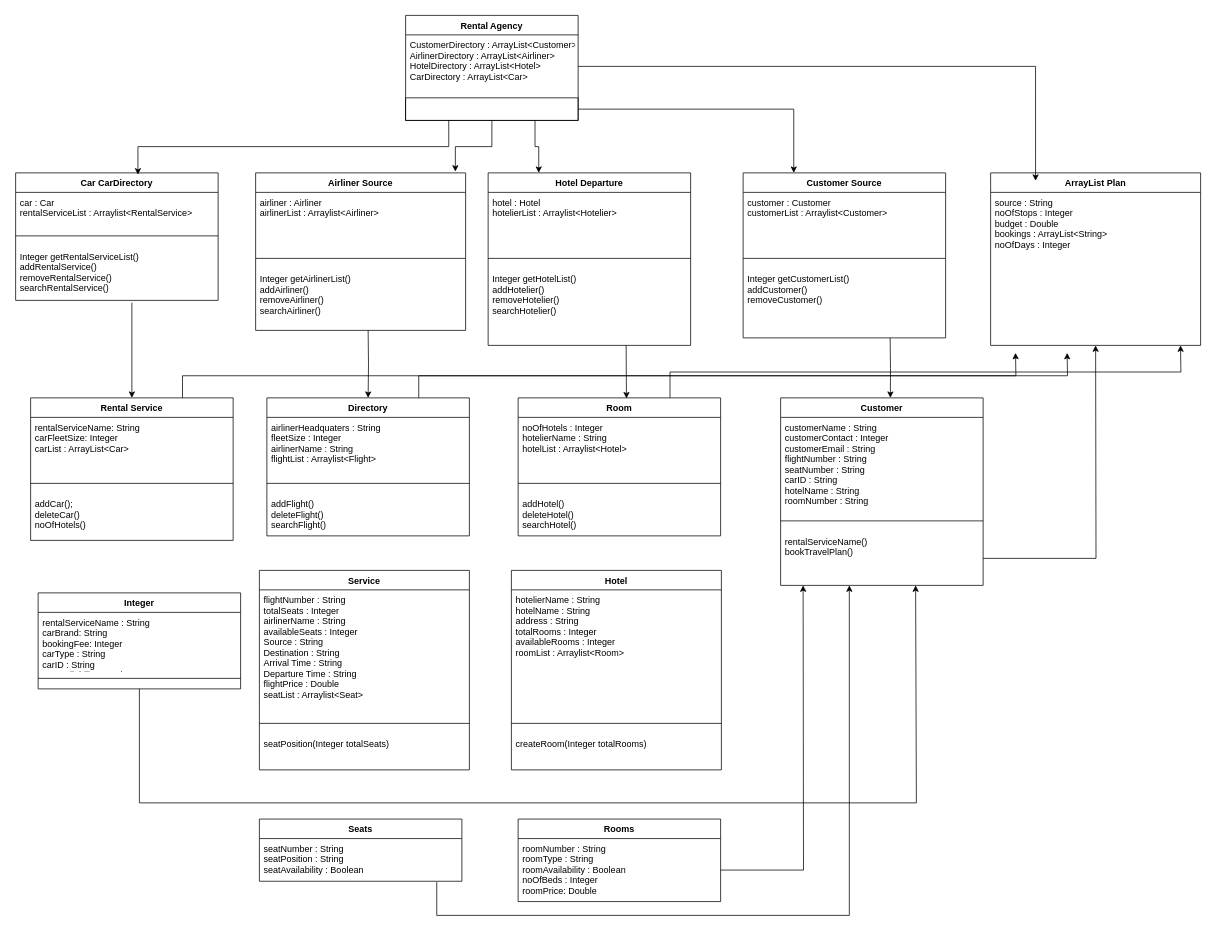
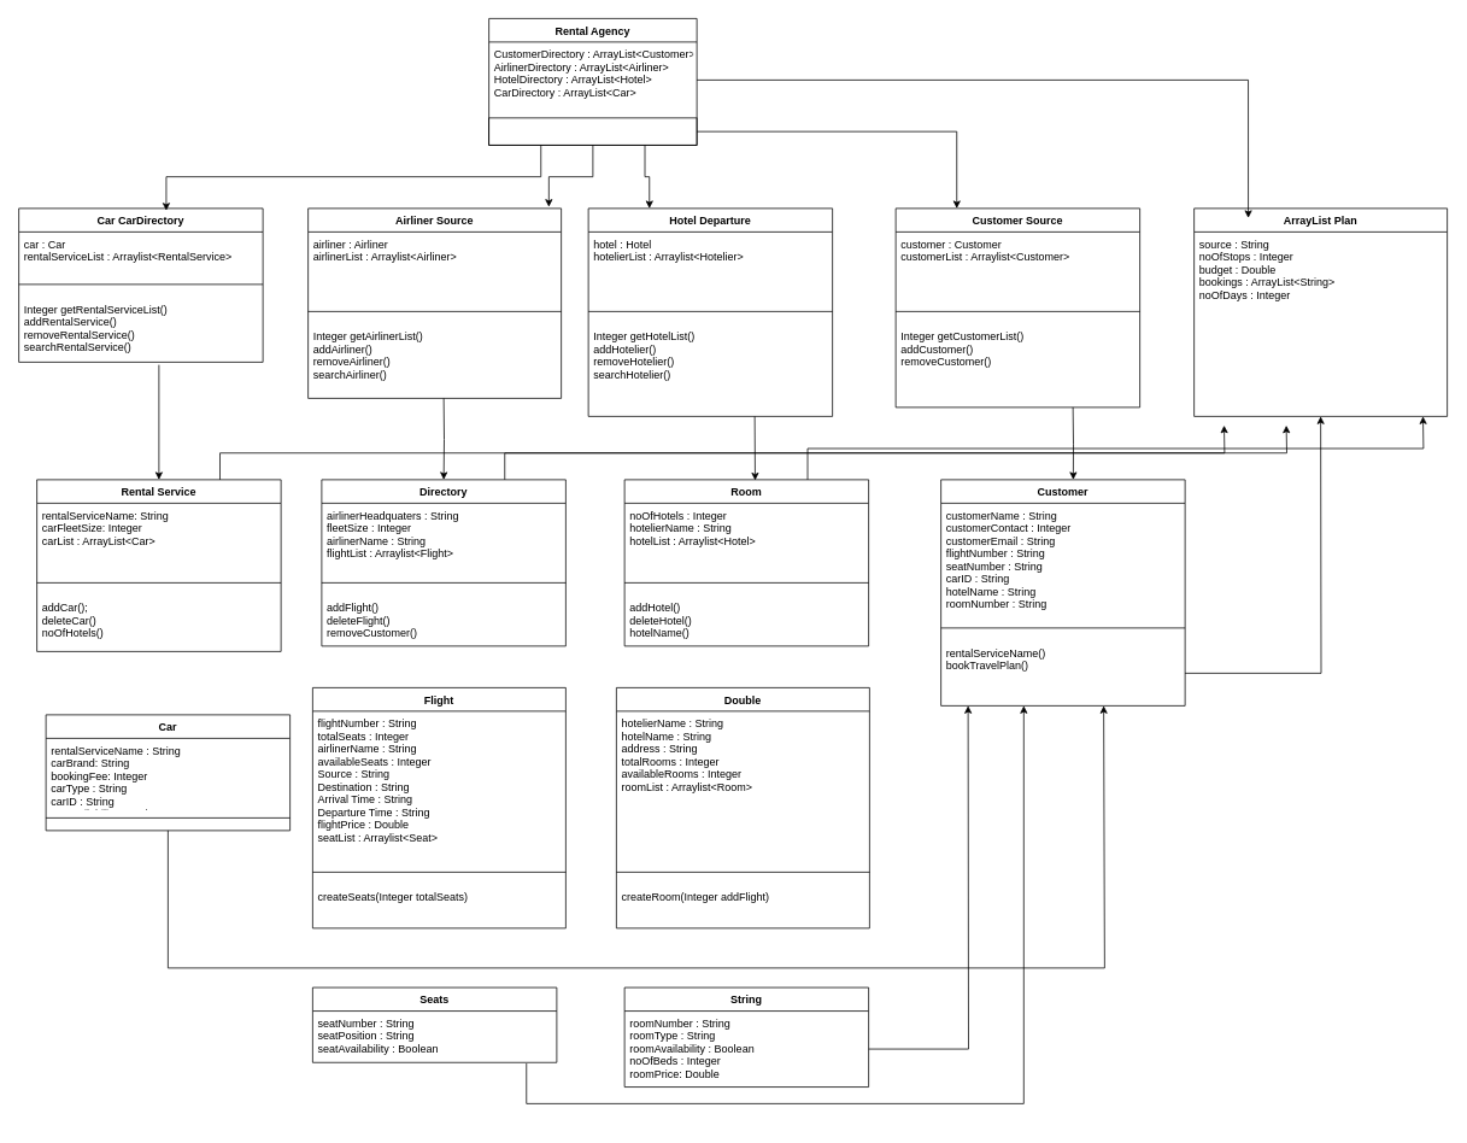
- <mxCell id="38" value="addFlight()&#10;deleteFlight()&#10;searchFlight()" style="text;strokeColor=none;fillColor=none;align=left;verticalAlign=top;spacingLeft=4;spacingRight=4;overflow=hidden;rotatable=0;points=[[0,0.5],[1,0.5]];portConstraint=eastwest;" vertex="1" parent="35"><mxGeometry y="128" width="270" height="56" as="geometry" /></mxCell>
+ <mxCell id="38" value="addFlight()&#10;deleteFlight()&#10;removeCustomer()" style="text;strokeColor=none;fillColor=none;align=left;verticalAlign=top;spacingLeft=4;spacingRight=4;overflow=hidden;rotatable=0;points=[[0,0.5],[1,0.5]];portConstraint=eastwest;" vertex="1" parent="35"><mxGeometry y="128" width="270" height="56" as="geometry" /></mxCell>
- <mxCell id="51" value="addHotel()&#10;deleteHotel()&#10;searchHotel()" style="text;strokeColor=none;fillColor=none;align=left;verticalAlign=top;spacingLeft=4;spacingRight=4;overflow=hidden;rotatable=0;points=[[0,0.5],[1,0.5]];portConstraint=eastwest;" vertex="1" parent="48"><mxGeometry y="128" width="270" height="56" as="geometry" /></mxCell>
+ <mxCell id="51" value="addHotel()&#10;deleteHotel()&#10;hotelName()" style="text;strokeColor=none;fillColor=none;align=left;verticalAlign=top;spacingLeft=4;spacingRight=4;overflow=hidden;rotatable=0;points=[[0,0.5],[1,0.5]];portConstraint=eastwest;" vertex="1" parent="48"><mxGeometry y="128" width="270" height="56" as="geometry" /></mxCell>
- <mxCell id="26" value="Service" style="swimlane;fontStyle=1;align=center;verticalAlign=top;childLayout=stackLayout;horizontal=1;startSize=26;horizontalStack=0;resizeParent=1;resizeParentMax=0;resizeLast=0;collapsible=1;marginBottom=0;" vertex="1" parent="1"><mxGeometry x="345" y="760" width="280" height="266" as="geometry" /></mxCell>
+ <mxCell id="26" value="Flight" style="swimlane;fontStyle=1;align=center;verticalAlign=top;childLayout=stackLayout;horizontal=1;startSize=26;horizontalStack=0;resizeParent=1;resizeParentMax=0;resizeLast=0;collapsible=1;marginBottom=0;" vertex="1" parent="1"><mxGeometry x="345" y="760" width="280" height="266" as="geometry" /></mxCell>
- <mxCell id="43" value="Hotel" style="swimlane;fontStyle=1;align=center;verticalAlign=top;childLayout=stackLayout;horizontal=1;startSize=26;horizontalStack=0;resizeParent=1;resizeParentMax=0;resizeLast=0;collapsible=1;marginBottom=0;" vertex="1" parent="1"><mxGeometry x="681" y="760" width="280" height="266" as="geometry" /></mxCell>
+ <mxCell id="43" value="Double" style="swimlane;fontStyle=1;align=center;verticalAlign=top;childLayout=stackLayout;horizontal=1;startSize=26;horizontalStack=0;resizeParent=1;resizeParentMax=0;resizeLast=0;collapsible=1;marginBottom=0;" vertex="1" parent="1"><mxGeometry x="681" y="760" width="280" height="266" as="geometry" /></mxCell>
- <mxCell id="40" value="Integer" style="swimlane;fontStyle=1;align=center;verticalAlign=top;childLayout=stackLayout;horizontal=1;startSize=26;horizontalStack=0;resizeParent=1;resizeParentMax=0;resizeLast=0;collapsible=1;marginBottom=0;" vertex="1" parent="1"><mxGeometry x="50" y="790" width="270" height="128" as="geometry" /></mxCell>
+ <mxCell id="40" value="Car" style="swimlane;fontStyle=1;align=center;verticalAlign=top;childLayout=stackLayout;horizontal=1;startSize=26;horizontalStack=0;resizeParent=1;resizeParentMax=0;resizeLast=0;collapsible=1;marginBottom=0;" vertex="1" parent="1"><mxGeometry x="50" y="790" width="270" height="128" as="geometry" /></mxCell>
- <mxCell id="29" value="seatPosition(Integer totalSeats)" style="text;strokeColor=none;fillColor=none;align=left;verticalAlign=top;spacingLeft=4;spacingRight=4;overflow=hidden;rotatable=0;points=[[0,0.5],[1,0.5]];portConstraint=eastwest;" vertex="1" parent="26"><mxGeometry y="218" width="280" height="48" as="geometry" /></mxCell>
+ <mxCell id="29" value="createSeats(Integer totalSeats)" style="text;strokeColor=none;fillColor=none;align=left;verticalAlign=top;spacingLeft=4;spacingRight=4;overflow=hidden;rotatable=0;points=[[0,0.5],[1,0.5]];portConstraint=eastwest;" vertex="1" parent="26"><mxGeometry y="218" width="280" height="48" as="geometry" /></mxCell>
- <mxCell id="46" value="createRoom(Integer totalRooms)" style="text;strokeColor=none;fillColor=none;align=left;verticalAlign=top;spacingLeft=4;spacingRight=4;overflow=hidden;rotatable=0;points=[[0,0.5],[1,0.5]];portConstraint=eastwest;" vertex="1" parent="43"><mxGeometry y="218" width="280" height="48" as="geometry" /></mxCell>
+ <mxCell id="46" value="createRoom(Integer addFlight)" style="text;strokeColor=none;fillColor=none;align=left;verticalAlign=top;spacingLeft=4;spacingRight=4;overflow=hidden;rotatable=0;points=[[0,0.5],[1,0.5]];portConstraint=eastwest;" vertex="1" parent="43"><mxGeometry y="218" width="280" height="48" as="geometry" /></mxCell>
- <mxCell id="54" value="Rooms" style="swimlane;fontStyle=1;align=center;verticalAlign=top;childLayout=stackLayout;horizontal=1;startSize=26;horizontalStack=0;resizeParent=1;resizeParentMax=0;resizeLast=0;collapsible=1;marginBottom=0;" vertex="1" parent="53"><mxGeometry width="270" height="110" as="geometry" /></mxCell>
+ <mxCell id="54" value="String" style="swimlane;fontStyle=1;align=center;verticalAlign=top;childLayout=stackLayout;horizontal=1;startSize=26;horizontalStack=0;resizeParent=1;resizeParentMax=0;resizeLast=0;collapsible=1;marginBottom=0;" vertex="1" parent="53"><mxGeometry width="270" height="110" as="geometry" /></mxCell>
